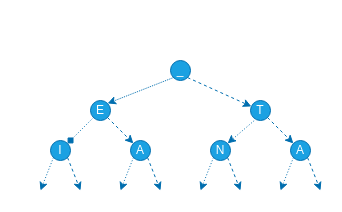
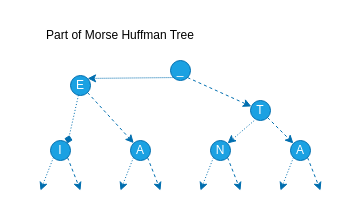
+ <mxCell id="23" value="Part of Morse Huffman Tree" style="text;html=1;align=center;verticalAlign=middle;whiteSpace=wrap;rounded=0;" vertex="1" parent="1"><mxGeometry x="20" y="20" width="200" height="30" as="geometry" /></mxCell>
- <mxCell id="4" value="E" style="ellipse;whiteSpace=wrap;html=1;fillColor=#1ba1e2;strokeColor=#006EAF;fontColor=#ffffff;" vertex="1" parent="1"><mxGeometry x="90" y="100" width="20" height="20" as="geometry" /></mxCell>
+ <mxCell id="4" value="E" style="ellipse;whiteSpace=wrap;html=1;fillColor=#1ba1e2;strokeColor=#006EAF;fontColor=#ffffff;" vertex="1" parent="1"><mxGeometry x="70" y="75" width="20" height="20" as="geometry" /></mxCell>
